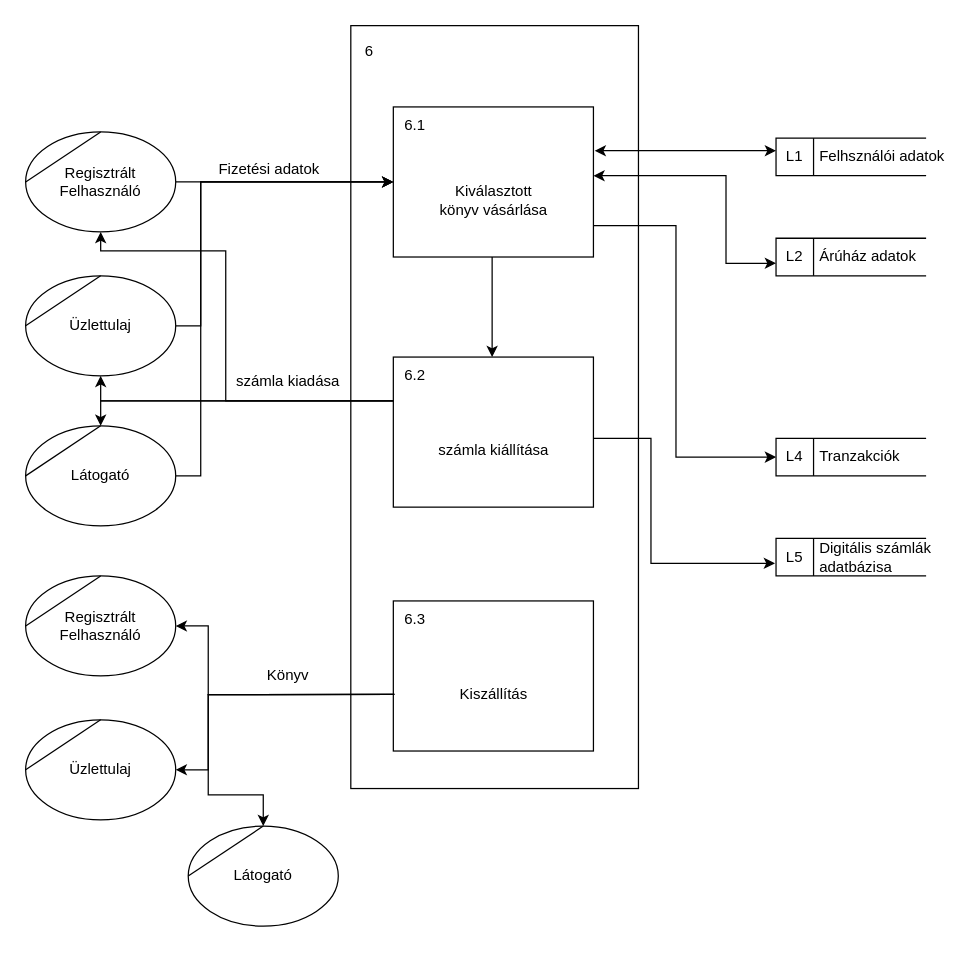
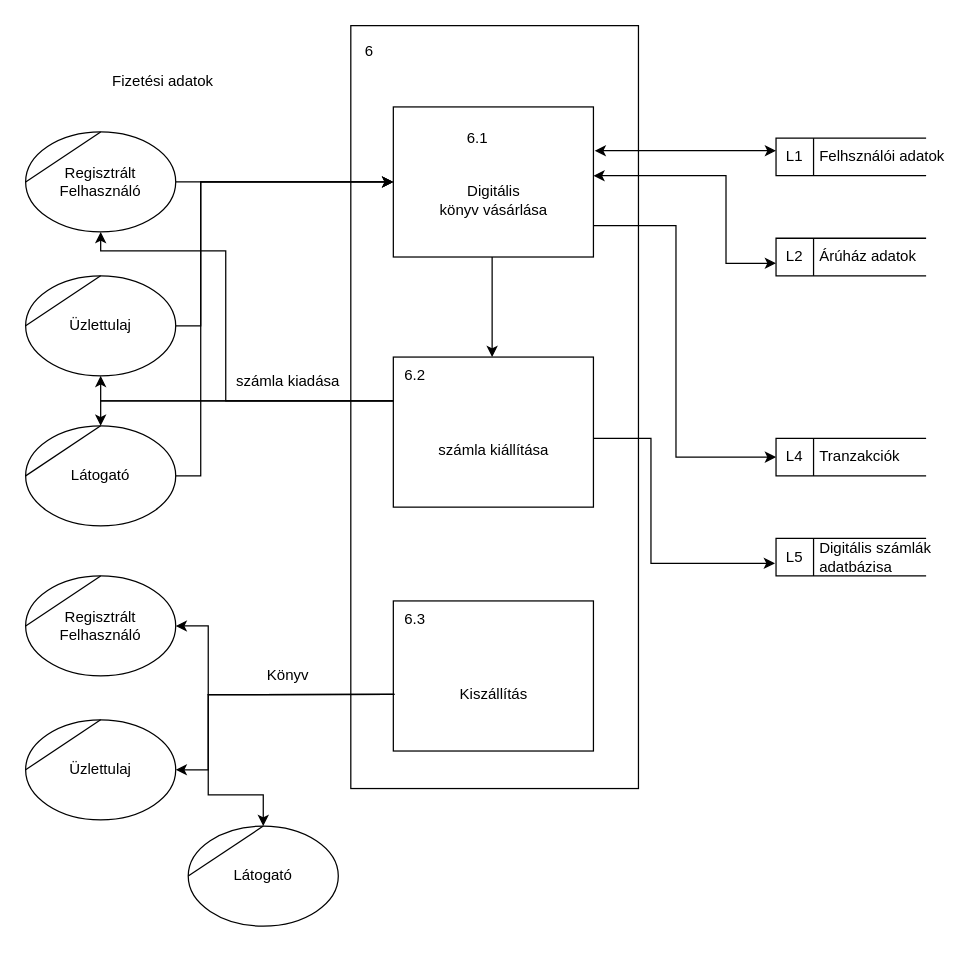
- <mxCell id="10" value="6.1" style="text;html=1;strokeColor=none;fillColor=none;align=center;verticalAlign=middle;whiteSpace=wrap;rounded=0;connectable=1;allowArrows=0;editable=1;movable=1;resizable=1;rotatable=1;deletable=1;locked=0;cloneable=0;" parent="9" vertex="1"><mxGeometry width="35" height="30" as="geometry" /></mxCell>
+ <mxCell id="10" value="6.1" style="text;html=1;strokeColor=none;fillColor=none;align=center;verticalAlign=middle;whiteSpace=wrap;rounded=0;connectable=1;allowArrows=0;editable=1;movable=1;resizable=1;rotatable=1;deletable=1;locked=0;cloneable=0;" parent="9" vertex="1"><mxGeometry x="50" y="10" width="35" height="30" as="geometry" /></mxCell>
- <mxCell id="26" value="Fizetési adatok" style="text;html=1;strokeColor=none;fillColor=none;align=center;verticalAlign=middle;whiteSpace=wrap;rounded=0;movable=1;resizable=1;rotatable=1;deletable=1;editable=1;locked=0;connectable=1;" parent="1" vertex="1"><mxGeometry x="160" y="120" width="110" height="30" as="geometry" /></mxCell>
+ <mxCell id="26" value="Fizetési adatok" style="text;html=1;strokeColor=none;fillColor=none;align=center;verticalAlign=middle;whiteSpace=wrap;rounded=0;movable=1;resizable=1;rotatable=1;deletable=1;editable=1;locked=0;connectable=1;" parent="1" vertex="1"><mxGeometry x="75" y="50" width="110" height="30" as="geometry" /></mxCell>
- <mxCell id="9" value="Kiválasztott&lt;br&gt;könyv vásárlása" style="html=1;dashed=0;whitespace=wrap;shape=mxgraph.dfd.process2;align=center;container=1;collapsible=0;spacingTop=30;movable=1;resizable=1;rotatable=1;deletable=1;editable=1;locked=0;connectable=1;" parent="1" vertex="1"><mxGeometry x="314" y="85" width="160" height="120" as="geometry" /></mxCell>
+ <mxCell id="9" value="Digitális&lt;br&gt;könyv vásárlása" style="html=1;dashed=0;whitespace=wrap;shape=mxgraph.dfd.process2;align=center;container=1;collapsible=0;spacingTop=30;movable=1;resizable=1;rotatable=1;deletable=1;editable=1;locked=0;connectable=1;" parent="1" vertex="1"><mxGeometry x="314" y="85" width="160" height="120" as="geometry" /></mxCell>
